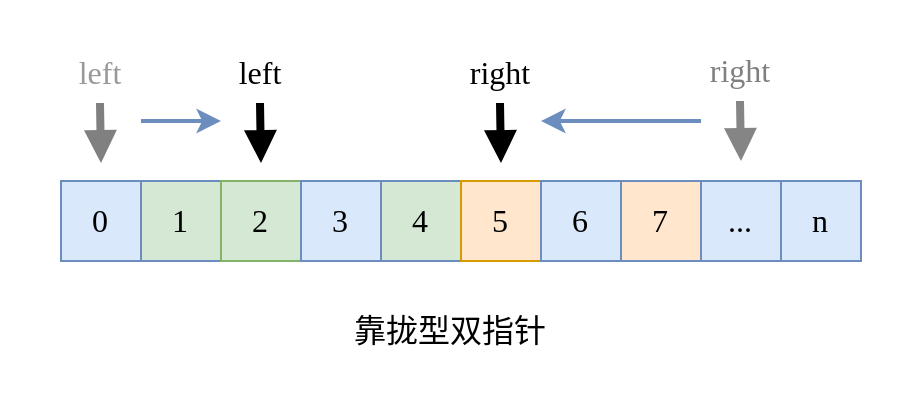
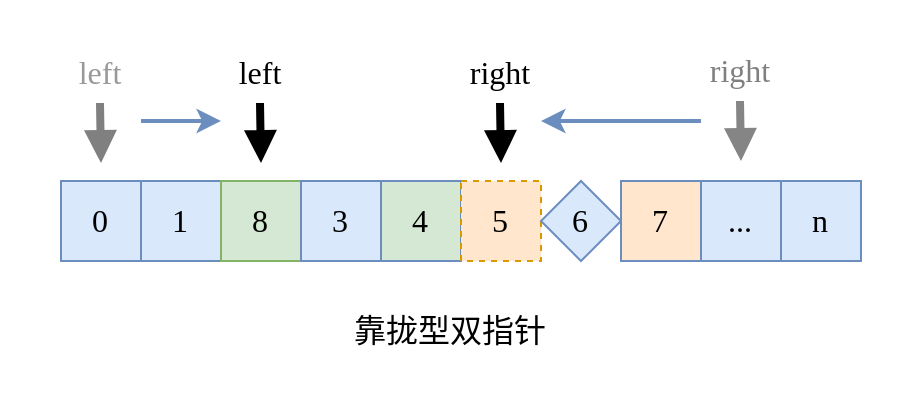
- <mxCell id="3" value="1" style="rounded=0;whiteSpace=wrap;html=1;shadow=0;strokeColor=#6c8ebf;strokeWidth=1;fontFamily=Ubuntu;fontSize=16;fontStyle=0;fillColor=#d5e8d4;" parent="1" vertex="1"><mxGeometry x="70" y="90" width="40" height="40" as="geometry" /></mxCell>
+ <mxCell id="3" value="1" style="rounded=0;whiteSpace=wrap;html=1;shadow=0;strokeColor=#6c8ebf;strokeWidth=1;fontFamily=Ubuntu;fontSize=16;fontStyle=0;fillColor=#dae8fc;" parent="1" vertex="1"><mxGeometry x="70" y="90" width="40" height="40" as="geometry" /></mxCell>
- <mxCell id="4" value="2" style="rounded=0;whiteSpace=wrap;html=1;shadow=0;strokeColor=#82b366;strokeWidth=1;fontFamily=Ubuntu;fontSize=16;fontStyle=0;fillColor=#d5e8d4;" parent="1" vertex="1"><mxGeometry x="110" y="90" width="40" height="40" as="geometry" /></mxCell>
+ <mxCell id="4" value="8" style="rounded=0;whiteSpace=wrap;html=1;shadow=0;strokeColor=#82b366;strokeWidth=1;fontFamily=Ubuntu;fontSize=16;fontStyle=0;fillColor=#d5e8d4;" parent="1" vertex="1"><mxGeometry x="110" y="90" width="40" height="40" as="geometry" /></mxCell>
- <mxCell id="7" value="5" style="rounded=0;whiteSpace=wrap;html=1;shadow=0;strokeColor=#d79b00;strokeWidth=1;fontFamily=Ubuntu;fontSize=16;fontStyle=0;fillColor=#ffe6cc;" parent="1" vertex="1"><mxGeometry x="230" y="90" width="40" height="40" as="geometry" /></mxCell>
+ <mxCell id="7" value="5" style="rounded=0;whiteSpace=wrap;html=1;shadow=0;strokeColor=#d79b00;strokeWidth=1;fontFamily=Ubuntu;fontSize=16;fontStyle=0;fillColor=#ffe6cc;dashed=1;" parent="1" vertex="1"><mxGeometry x="230" y="90" width="40" height="40" as="geometry" /></mxCell>
- <mxCell id="8" value="6" style="rounded=0;whiteSpace=wrap;html=1;shadow=0;strokeColor=#6c8ebf;strokeWidth=1;fontFamily=Ubuntu;fontSize=16;fontStyle=0;fillColor=#dae8fc;" parent="1" vertex="1"><mxGeometry x="270" y="90" width="40" height="40" as="geometry" /></mxCell>
+ <mxCell id="8" value="6" style="rhombus;whiteSpace=wrap;html=1;shadow=0;strokeColor=#6c8ebf;strokeWidth=1;fontFamily=Ubuntu;fontSize=16;fontStyle=0;fillColor=#dae8fc;" parent="1" vertex="1"><mxGeometry x="270" y="90" width="40" height="40" as="geometry" /></mxCell>
